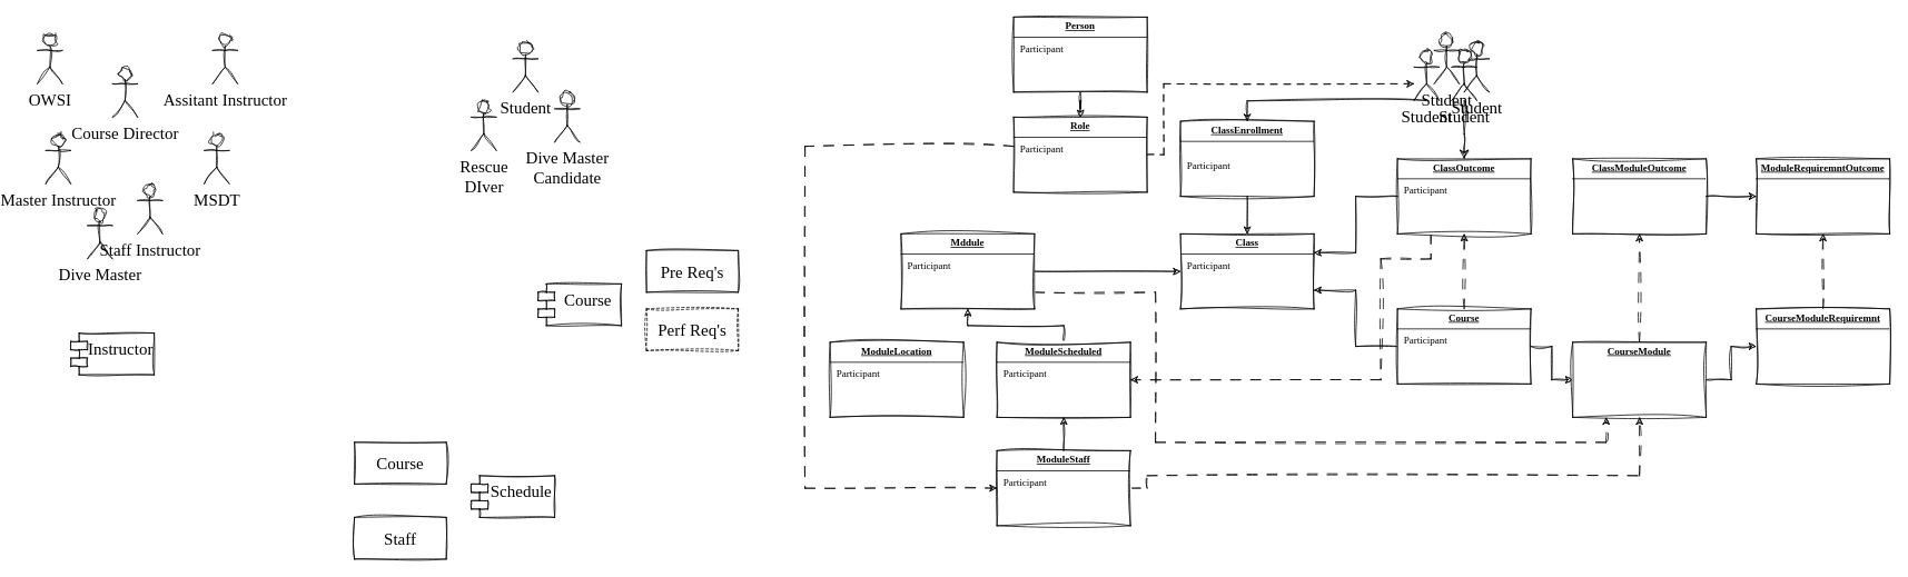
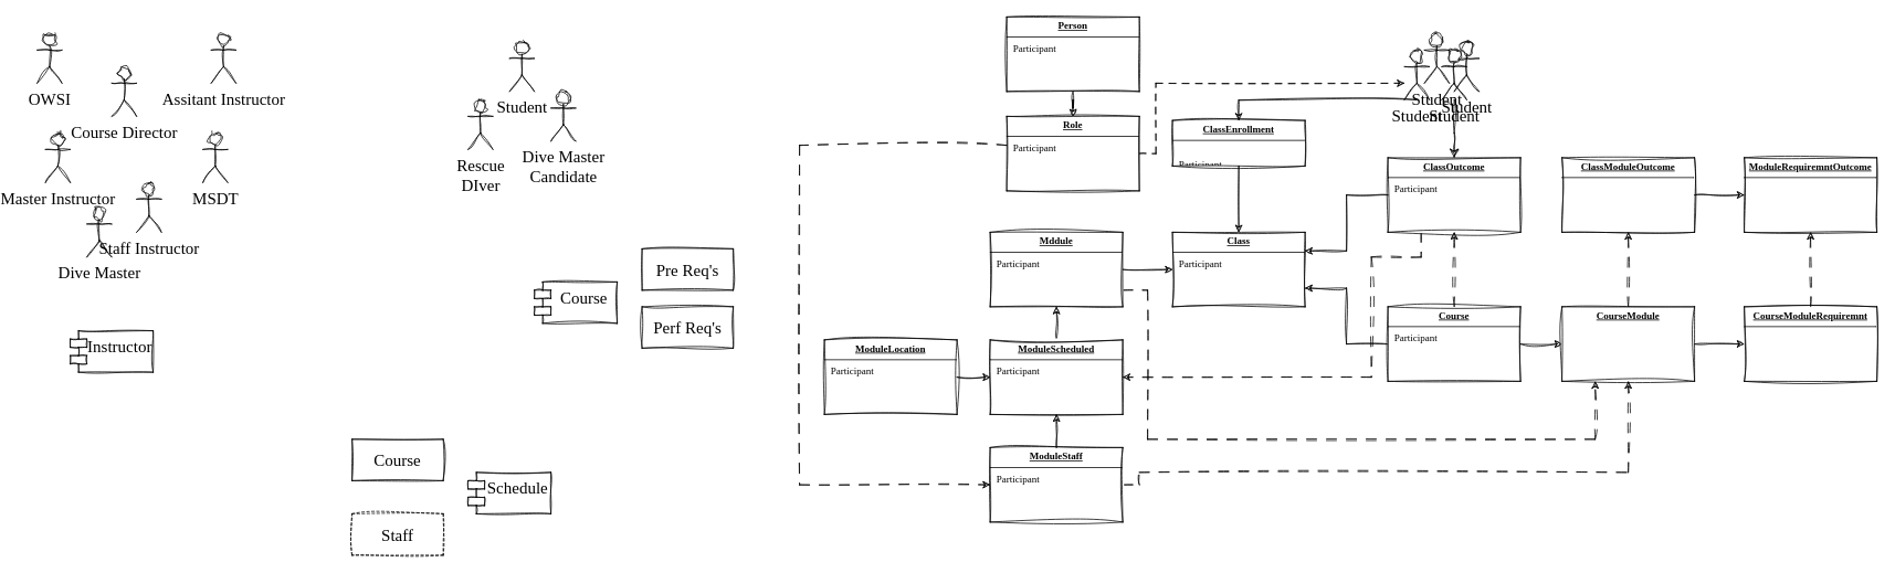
- <mxCell id="57" value="&lt;p style=&quot;margin:0px;margin-top:4px;text-align:center;text-decoration:underline;&quot;&gt;&lt;b&gt;ClassEnrollment&lt;/b&gt;&lt;/p&gt;&lt;hr size=&quot;1&quot; style=&quot;border-style:solid;&quot;&gt;&lt;br&gt;&lt;p style=&quot;margin:0px;margin-left:8px;&quot;&gt;Participant&lt;/p&gt;" style="verticalAlign=top;align=left;overflow=fill;html=1;whiteSpace=wrap;sketch=1;hachureGap=4;jiggle=2;curveFitting=1;fontFamily=Architects Daughter;fontSource=https%3A%2F%2Ffonts.googleapis.com%2Fcss%3Ffamily%3DArchitects%2BDaughter;" vertex="1" parent="1"><mxGeometry x="1390" y="145" width="160" height="90" as="geometry" /></mxCell>
+ <mxCell id="57" value="&lt;p style=&quot;margin:0px;margin-top:4px;text-align:center;text-decoration:underline;&quot;&gt;&lt;b&gt;ClassEnrollment&lt;/b&gt;&lt;/p&gt;&lt;hr size=&quot;1&quot; style=&quot;border-style:solid;&quot;&gt;&lt;br&gt;&lt;p style=&quot;margin:0px;margin-left:8px;&quot;&gt;Participant&lt;/p&gt;" style="verticalAlign=top;align=left;overflow=fill;html=1;whiteSpace=wrap;sketch=1;hachureGap=4;jiggle=2;curveFitting=1;fontFamily=Architects Daughter;fontSource=https%3A%2F%2Ffonts.googleapis.com%2Fcss%3Ffamily%3DArchitects%2BDaughter;" vertex="1" parent="1"><mxGeometry x="1390" y="145" width="160" height="55" as="geometry" /></mxCell>
- <mxCell id="43" value="&lt;p style=&quot;margin:0px;margin-top:4px;text-align:center;text-decoration:underline;&quot;&gt;&lt;b&gt;Mddule&lt;/b&gt;&lt;/p&gt;&lt;hr size=&quot;1&quot; style=&quot;border-style:solid;&quot;&gt;&lt;p style=&quot;margin:0px;margin-left:8px;&quot;&gt;Participant&lt;/p&gt;" style="verticalAlign=top;align=left;overflow=fill;html=1;whiteSpace=wrap;sketch=1;hachureGap=4;jiggle=2;curveFitting=1;fontFamily=Architects Daughter;fontSource=https%3A%2F%2Ffonts.googleapis.com%2Fcss%3Ffamily%3DArchitects%2BDaughter;" vertex="1" parent="1"><mxGeometry x="1055" y="280" width="160" height="90" as="geometry" /></mxCell>
+ <mxCell id="43" value="&lt;p style=&quot;margin:0px;margin-top:4px;text-align:center;text-decoration:underline;&quot;&gt;&lt;b&gt;Mddule&lt;/b&gt;&lt;/p&gt;&lt;hr size=&quot;1&quot; style=&quot;border-style:solid;&quot;&gt;&lt;p style=&quot;margin:0px;margin-left:8px;&quot;&gt;Participant&lt;/p&gt;" style="verticalAlign=top;align=left;overflow=fill;html=1;whiteSpace=wrap;sketch=1;hachureGap=4;jiggle=2;curveFitting=1;fontFamily=Architects Daughter;fontSource=https%3A%2F%2Ffonts.googleapis.com%2Fcss%3Ffamily%3DArchitects%2BDaughter;" vertex="1" parent="1"><mxGeometry x="1170" y="280" width="160" height="90" as="geometry" /></mxCell>
- <mxCell id="15" value="Perf Req's" style="html=1;whiteSpace=wrap;sketch=1;hachureGap=4;jiggle=2;curveFitting=1;fontFamily=Architects Daughter;fontSource=https%3A%2F%2Ffonts.googleapis.com%2Fcss%3Ffamily%3DArchitects%2BDaughter;fontSize=20;dashed=1;" parent="1" vertex="1"><mxGeometry x="750" y="370" width="110" height="50" as="geometry" /></mxCell>
+ <mxCell id="15" value="Perf Req's" style="html=1;whiteSpace=wrap;sketch=1;hachureGap=4;jiggle=2;curveFitting=1;fontFamily=Architects Daughter;fontSource=https%3A%2F%2Ffonts.googleapis.com%2Fcss%3Ffamily%3DArchitects%2BDaughter;fontSize=20;" parent="1" vertex="1"><mxGeometry x="750" y="370" width="110" height="50" as="geometry" /></mxCell>
+ <mxCell id="49" style="edgeStyle=orthogonalEdgeStyle;rounded=0;sketch=1;hachureGap=4;jiggle=2;curveFitting=1;orthogonalLoop=1;jettySize=auto;html=1;entryX=0;entryY=0.5;entryDx=0;entryDy=0;fontFamily=Architects Daughter;fontSource=https%3A%2F%2Ffonts.googleapis.com%2Fcss%3Ffamily%3DArchitects%2BDaughter;" edge="1" parent="1" source="50" target="45"><mxGeometry relative="1" as="geometry" /></mxCell>
- <mxCell id="37" value="&lt;p style=&quot;margin:0px;margin-top:4px;text-align:center;text-decoration:underline;&quot;&gt;&lt;b&gt;CourseModule&lt;/b&gt;&lt;/p&gt;" style="verticalAlign=top;align=left;overflow=fill;html=1;whiteSpace=wrap;sketch=1;hachureGap=4;jiggle=2;curveFitting=1;fontFamily=Architects Daughter;fontSource=https%3A%2F%2Ffonts.googleapis.com%2Fcss%3Ffamily%3DArchitects%2BDaughter;" vertex="1" parent="1"><mxGeometry x="1860" y="410" width="160" height="90" as="geometry" /></mxCell>
+ <mxCell id="37" value="&lt;p style=&quot;margin:0px;margin-top:4px;text-align:center;text-decoration:underline;&quot;&gt;&lt;b&gt;CourseModule&lt;/b&gt;&lt;/p&gt;" style="verticalAlign=top;align=left;overflow=fill;html=1;whiteSpace=wrap;sketch=1;hachureGap=4;jiggle=2;curveFitting=1;fontFamily=Architects Daughter;fontSource=https%3A%2F%2Ffonts.googleapis.com%2Fcss%3Ffamily%3DArchitects%2BDaughter;" vertex="1" parent="1"><mxGeometry x="1860" y="370" width="160" height="90" as="geometry" /></mxCell>
- <mxCell id="18" value="Staff" style="html=1;whiteSpace=wrap;sketch=1;hachureGap=4;jiggle=2;curveFitting=1;fontFamily=Architects Daughter;fontSource=https%3A%2F%2Ffonts.googleapis.com%2Fcss%3Ffamily%3DArchitects%2BDaughter;fontSize=20;" parent="1" vertex="1"><mxGeometry x="400" y="620" width="110" height="50" as="geometry" /></mxCell>
+ <mxCell id="18" value="Staff" style="html=1;whiteSpace=wrap;sketch=1;hachureGap=4;jiggle=2;curveFitting=1;fontFamily=Architects Daughter;fontSource=https%3A%2F%2Ffonts.googleapis.com%2Fcss%3Ffamily%3DArchitects%2BDaughter;fontSize=20;dashed=1;" parent="1" vertex="1"><mxGeometry x="400" y="620" width="110" height="50" as="geometry" /></mxCell>
